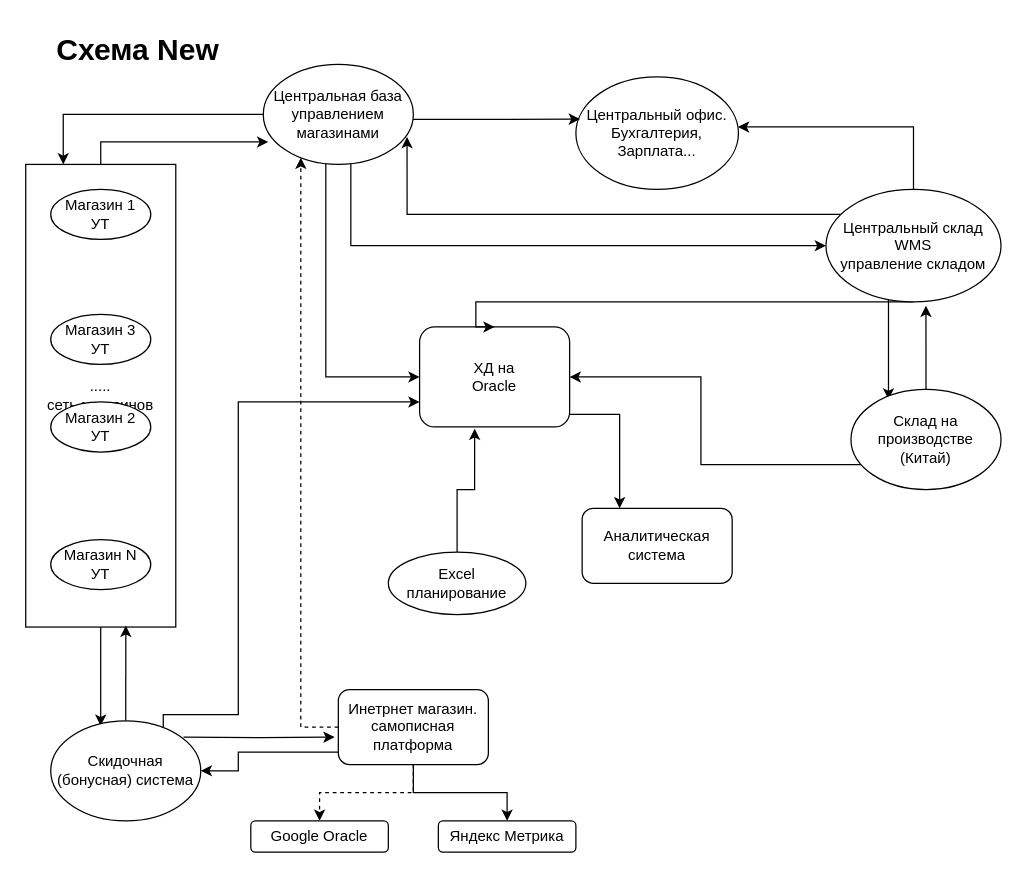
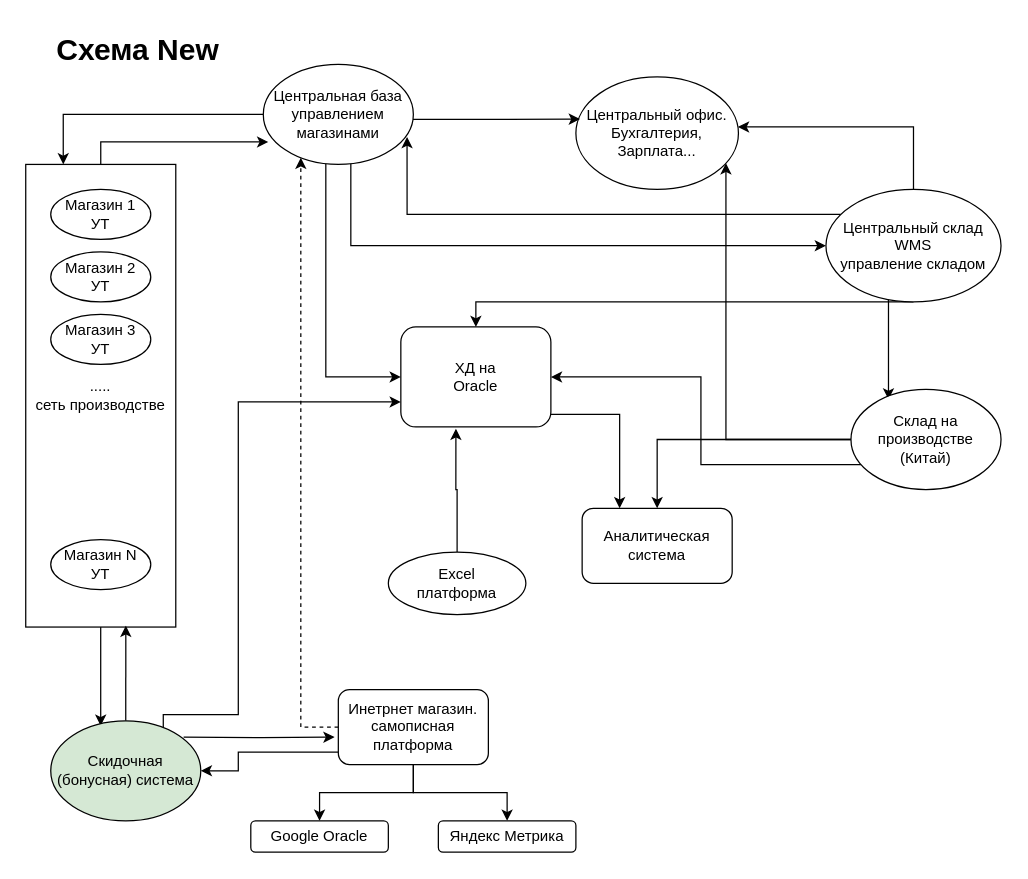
+ <mxCell id="30" style="edgeStyle=orthogonalEdgeStyle;rounded=0;orthogonalLoop=1;jettySize=auto;html=1;" edge="1" parent="1" source="31" target="21"><mxGeometry relative="1" as="geometry"><Array as="points"><mxPoint x="580" y="351" /></Array></mxGeometry></mxCell>
- <mxCell id="28" style="edgeStyle=orthogonalEdgeStyle;rounded=0;orthogonalLoop=1;jettySize=auto;html=1;entryX=0.571;entryY=1.033;entryDx=0;entryDy=0;entryPerimeter=0;" edge="1" parent="1" source="31" target="26"><mxGeometry relative="1" as="geometry" /></mxCell>
+ <mxCell id="28" style="edgeStyle=orthogonalEdgeStyle;rounded=0;orthogonalLoop=1;jettySize=auto;html=1;" edge="1" parent="1" source="31" target="41"><mxGeometry relative="1" as="geometry" /></mxCell>
- <mxCell id="10" value="ХД на &lt;br&gt;Oracle" style="rounded=1;whiteSpace=wrap;html=1;" parent="1" vertex="1"><mxGeometry x="335" y="261" width="120" height="80" as="geometry" /></mxCell>
+ <mxCell id="10" value="ХД на &lt;br&gt;Oracle" style="rounded=1;whiteSpace=wrap;html=1;" parent="1" vertex="1"><mxGeometry x="320" y="261" width="120" height="80" as="geometry" /></mxCell>
- <mxCell id="4" value=".....&lt;br&gt;сеть магазинов" style="rounded=0;whiteSpace=wrap;html=1;" parent="1" vertex="1"><mxGeometry x="20" y="131" width="120" height="370" as="geometry" /></mxCell>
+ <mxCell id="4" value=".....&lt;br&gt;сеть производстве" style="rounded=0;whiteSpace=wrap;html=1;" parent="1" vertex="1"><mxGeometry x="20" y="131" width="120" height="370" as="geometry" /></mxCell>
- <mxCell id="6" value="Магазин 2&lt;br&gt;УТ" style="ellipse;whiteSpace=wrap;html=1;" parent="1" vertex="1"><mxGeometry x="40" y="321" width="80" height="40" as="geometry" /></mxCell>
+ <mxCell id="6" value="Магазин 2&lt;br&gt;УТ" style="ellipse;whiteSpace=wrap;html=1;" parent="1" vertex="1"><mxGeometry x="40" y="201" width="80" height="40" as="geometry" /></mxCell>
- <mxCell id="13" value="Excel&lt;br&gt;планирование" style="ellipse;whiteSpace=wrap;html=1;" parent="1" vertex="1"><mxGeometry x="310" y="441" width="110" height="50" as="geometry" /></mxCell>
+ <mxCell id="13" value="Excel&lt;br&gt;платформа" style="ellipse;whiteSpace=wrap;html=1;" parent="1" vertex="1"><mxGeometry x="310" y="441" width="110" height="50" as="geometry" /></mxCell>
- <mxCell id="40" value="Скидочная (бонусная) система" style="ellipse;whiteSpace=wrap;html=1;" vertex="1" parent="1"><mxGeometry x="40" y="576" width="120" height="80" as="geometry" /></mxCell>
+ <mxCell id="40" value="Скидочная (бонусная) система" style="ellipse;whiteSpace=wrap;html=1;fillColor=#d5e8d4;" vertex="1" parent="1"><mxGeometry x="40" y="576" width="120" height="80" as="geometry" /></mxCell>
- <mxCell id="15" value="" style="edgeStyle=orthogonalEdgeStyle;rounded=0;orthogonalLoop=1;jettySize=auto;html=1;entryX=0.5;entryY=0;entryDx=0;entryDy=0;dashed=1;" parent="1" source="18" target="19" edge="1"><mxGeometry relative="1" as="geometry" /></mxCell>
+ <mxCell id="15" value="" style="edgeStyle=orthogonalEdgeStyle;rounded=0;orthogonalLoop=1;jettySize=auto;html=1;entryX=0.5;entryY=0;entryDx=0;entryDy=0;" parent="1" source="18" target="19" edge="1"><mxGeometry relative="1" as="geometry" /></mxCell>
